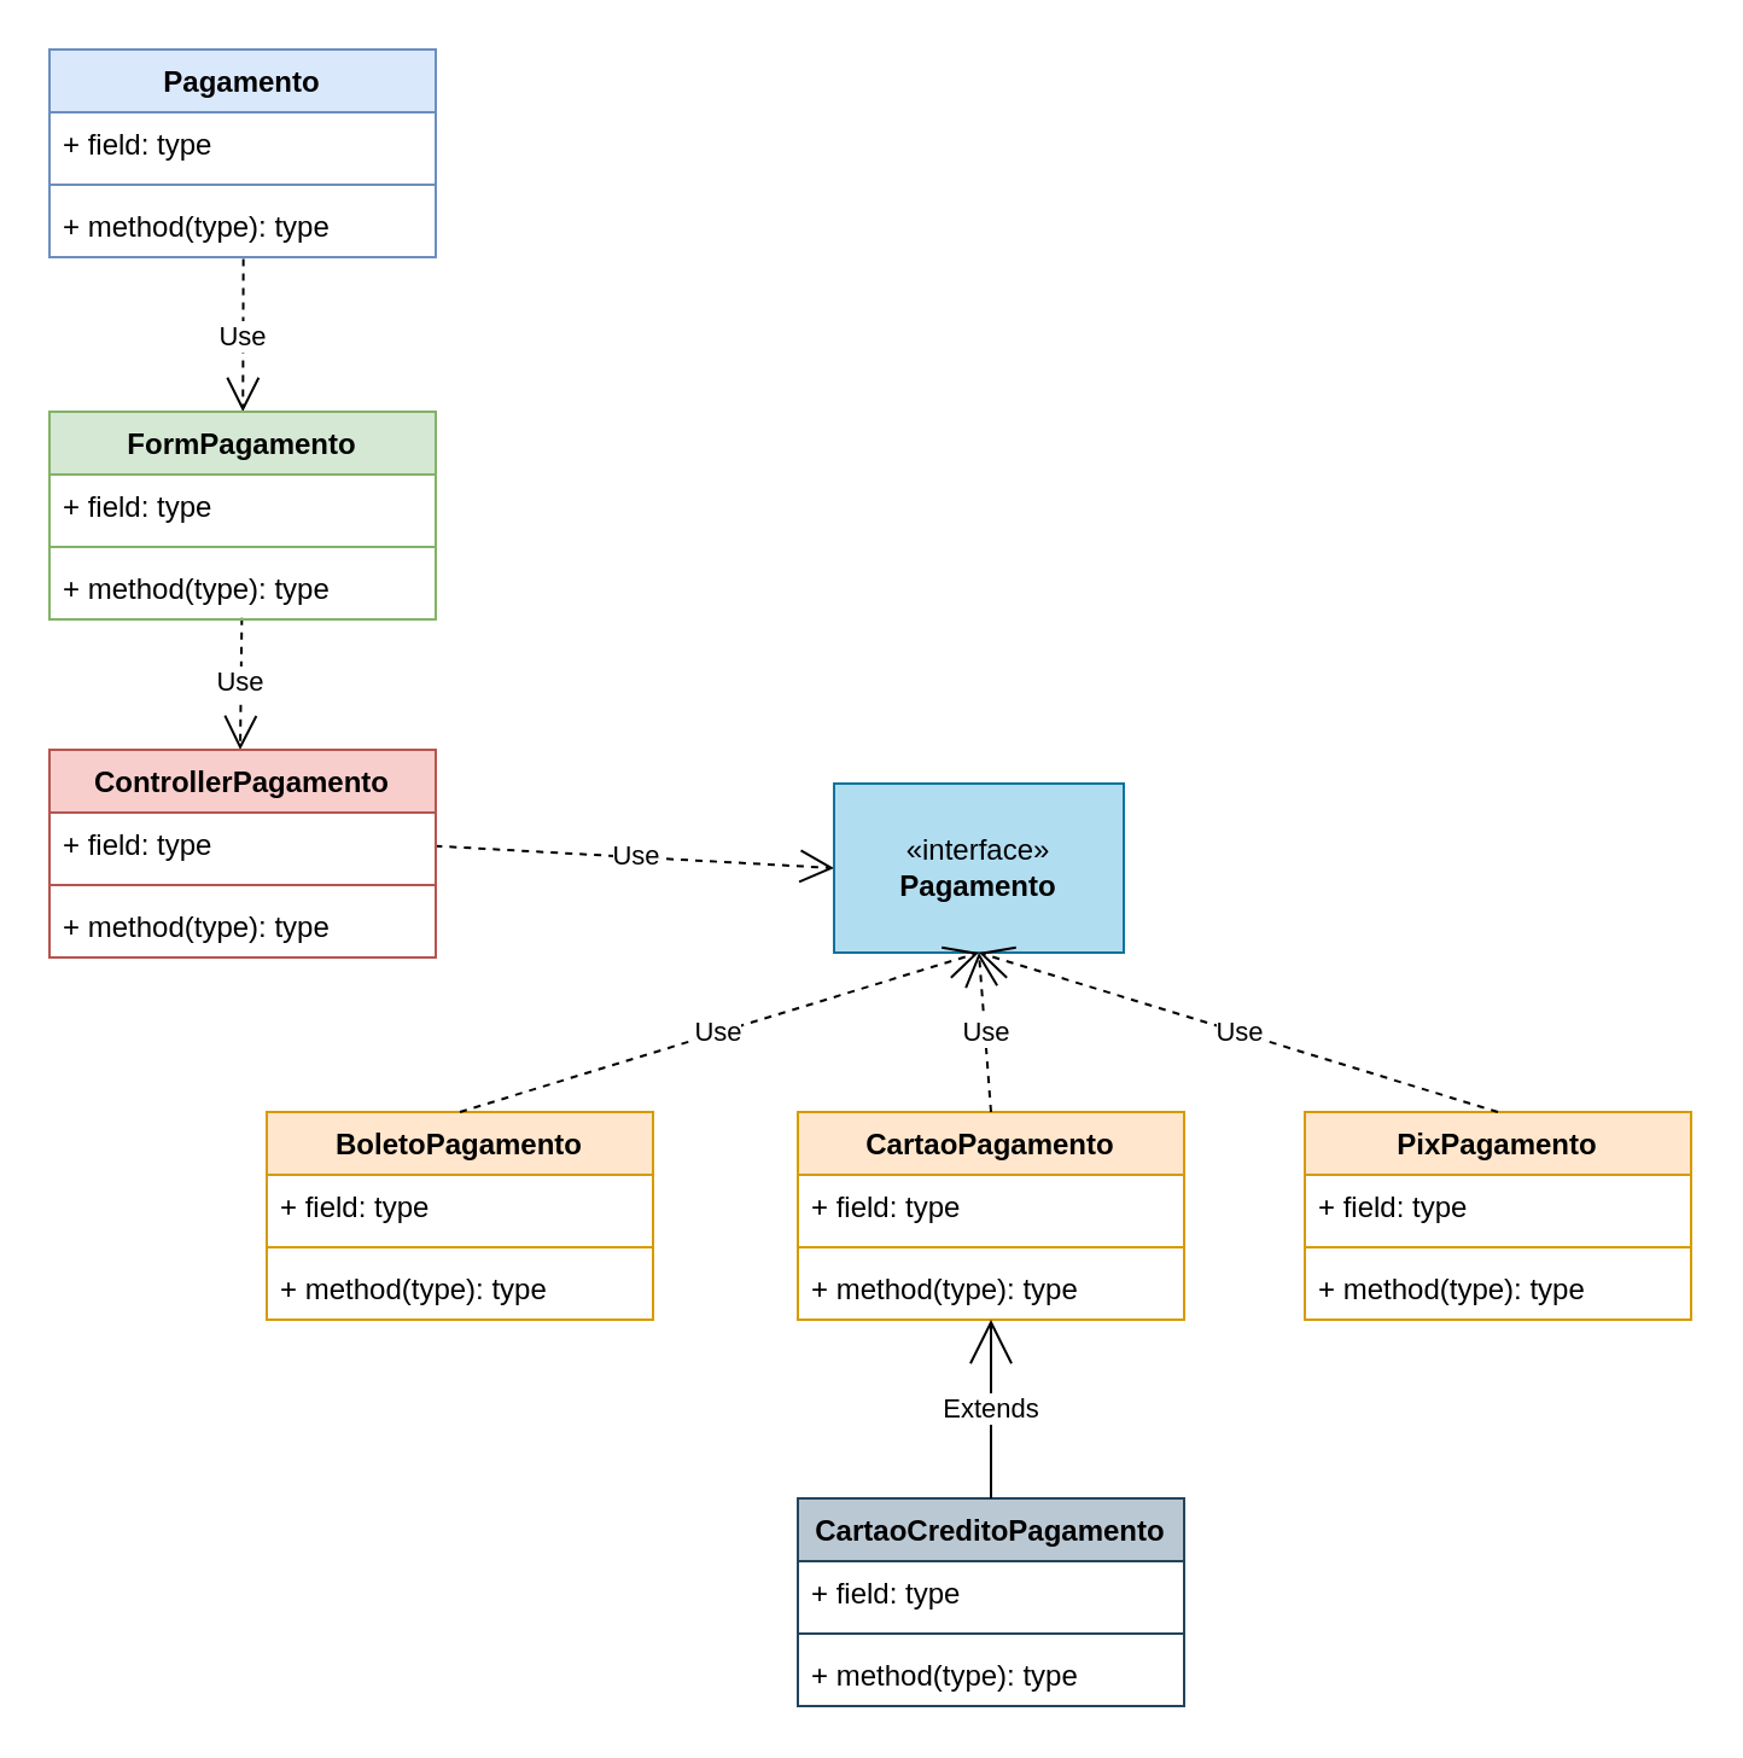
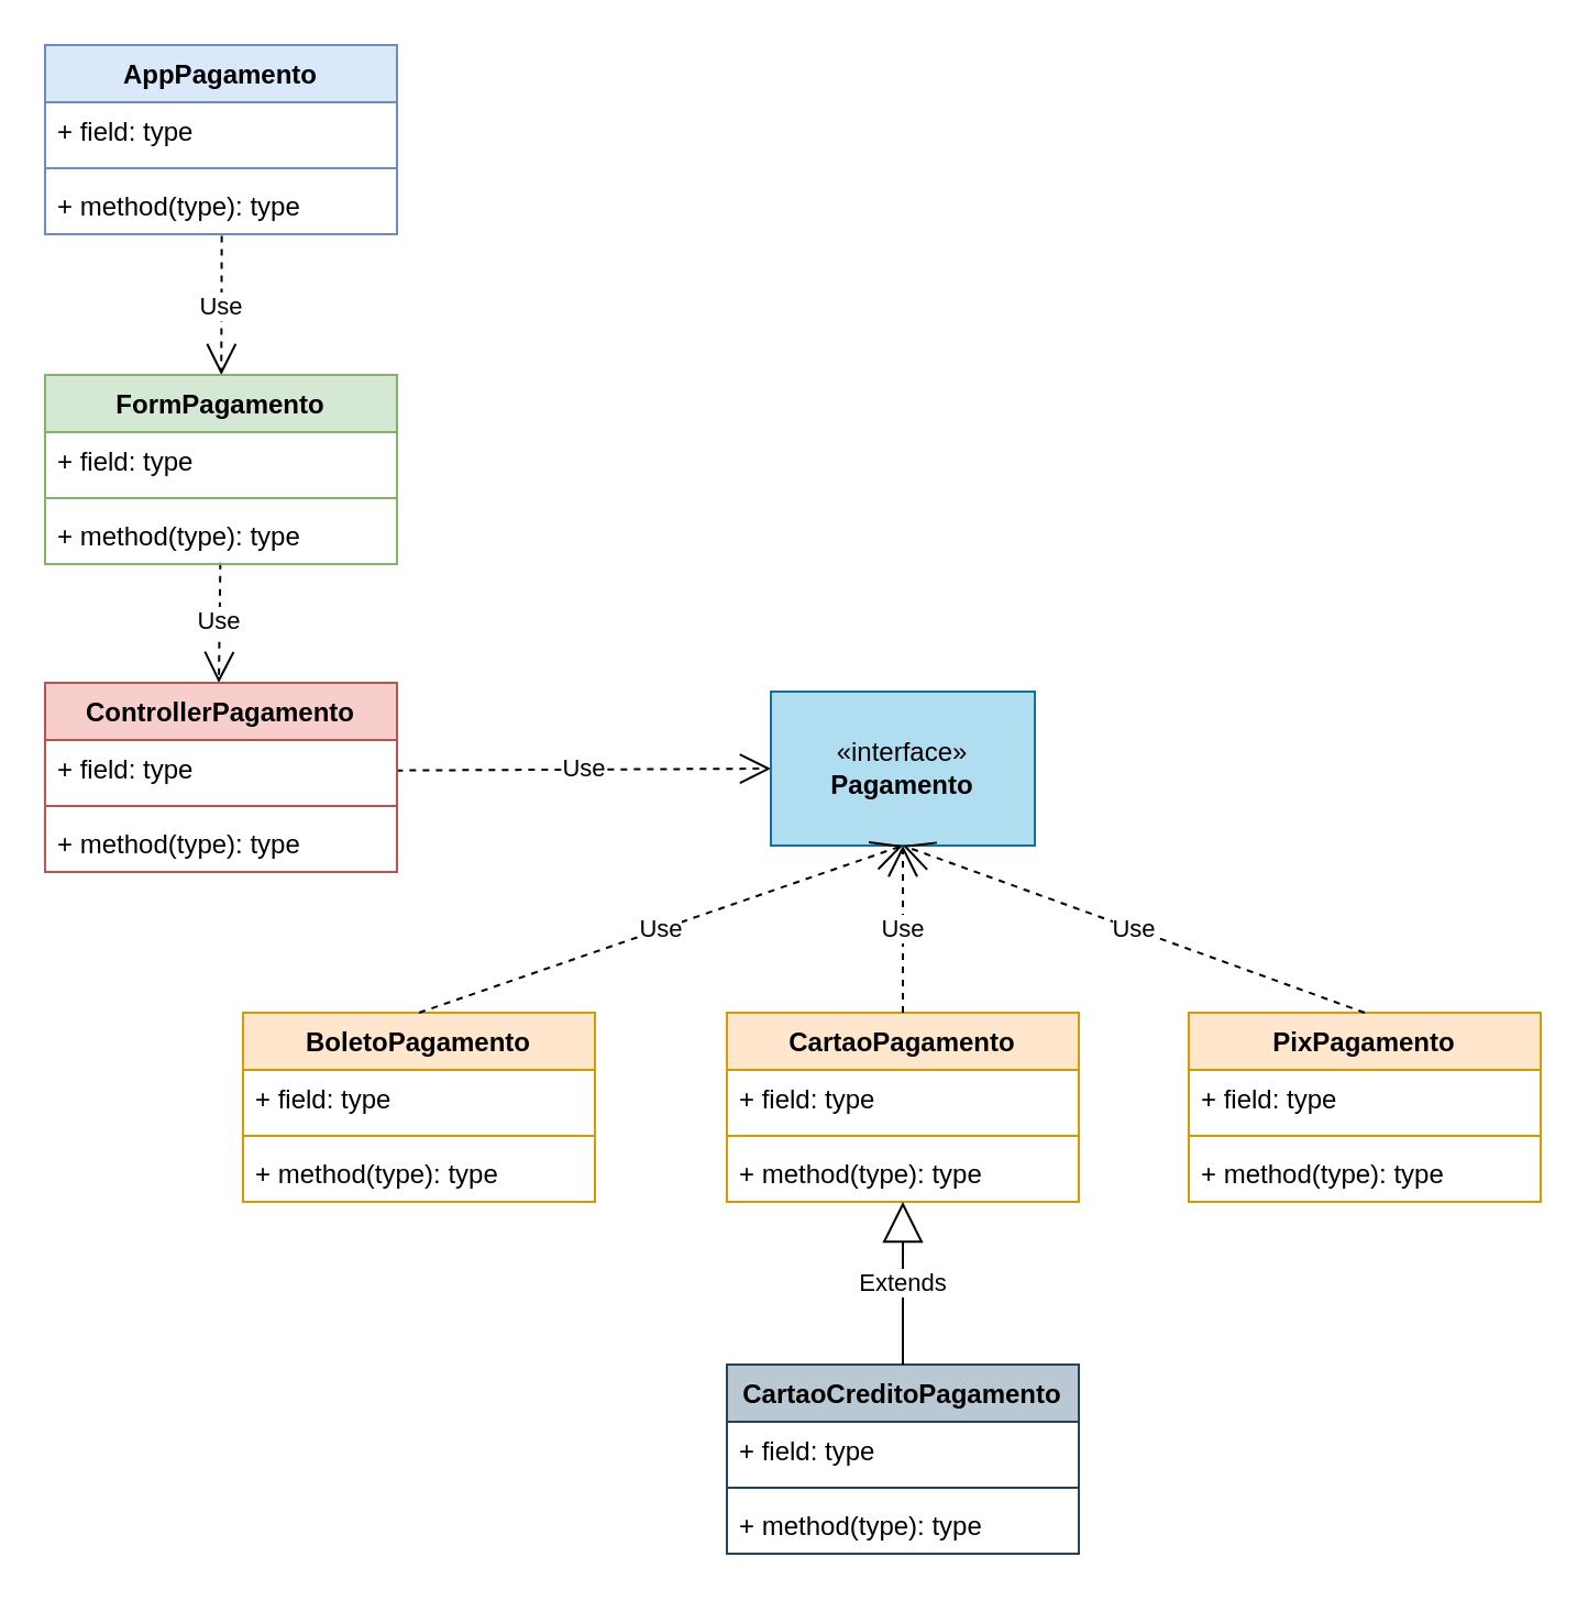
- <mxCell id="5" value="&lt;span style=&quot;color: rgb(0, 0, 0);&quot;&gt;Pagamento&lt;/span&gt;" style="swimlane;fontStyle=1;align=center;verticalAlign=top;childLayout=stackLayout;horizontal=1;startSize=26;horizontalStack=0;resizeParent=1;resizeParentMax=0;resizeLast=0;collapsible=1;marginBottom=0;whiteSpace=wrap;html=1;fillColor=#dae8fc;strokeColor=#6c8ebf;" parent="1" vertex="1"><mxGeometry x="20" y="20" width="160" height="86" as="geometry" /></mxCell>
+ <mxCell id="5" value="&lt;span style=&quot;color: rgb(0, 0, 0);&quot;&gt;AppPagamento&lt;/span&gt;" style="swimlane;fontStyle=1;align=center;verticalAlign=top;childLayout=stackLayout;horizontal=1;startSize=26;horizontalStack=0;resizeParent=1;resizeParentMax=0;resizeLast=0;collapsible=1;marginBottom=0;whiteSpace=wrap;html=1;fillColor=#dae8fc;strokeColor=#6c8ebf;" parent="1" vertex="1"><mxGeometry x="20" y="20" width="160" height="86" as="geometry" /></mxCell>
- <mxCell id="29" value="«interface»&lt;br&gt;&lt;b&gt;Pagamento&lt;/b&gt;" style="html=1;whiteSpace=wrap;fillColor=#b1ddf0;strokeColor=#10739e;" parent="1" vertex="1"><mxGeometry x="345" y="324" width="120" height="70" as="geometry" /></mxCell>
+ <mxCell id="29" value="«interface»&lt;br&gt;&lt;b&gt;Pagamento&lt;/b&gt;" style="html=1;whiteSpace=wrap;fillColor=#b1ddf0;strokeColor=#10739e;" parent="1" vertex="1"><mxGeometry x="350" y="314" width="120" height="70" as="geometry" /></mxCell>
- <mxCell id="37" value="Extends" style="endArrow=open;endSize=16;endFill=0;html=1;exitX=0.5;exitY=0;exitDx=0;exitDy=0;entryX=0.5;entryY=1;entryDx=0;entryDy=0;" parent="1" source="33" target="21" edge="1"><mxGeometry width="160" relative="1" as="geometry"><mxPoint x="470" y="610" as="sourcePoint" /><mxPoint x="410" y="550" as="targetPoint" /><mxPoint as="offset" /></mxGeometry></mxCell>
+ <mxCell id="37" value="Extends" style="endArrow=block;endSize=16;endFill=0;html=1;exitX=0.5;exitY=0;exitDx=0;exitDy=0;entryX=0.5;entryY=1;entryDx=0;entryDy=0;" parent="1" source="33" target="21" edge="1"><mxGeometry width="160" relative="1" as="geometry"><mxPoint x="470" y="610" as="sourcePoint" /><mxPoint x="410" y="550" as="targetPoint" /><mxPoint as="offset" /></mxGeometry></mxCell>
